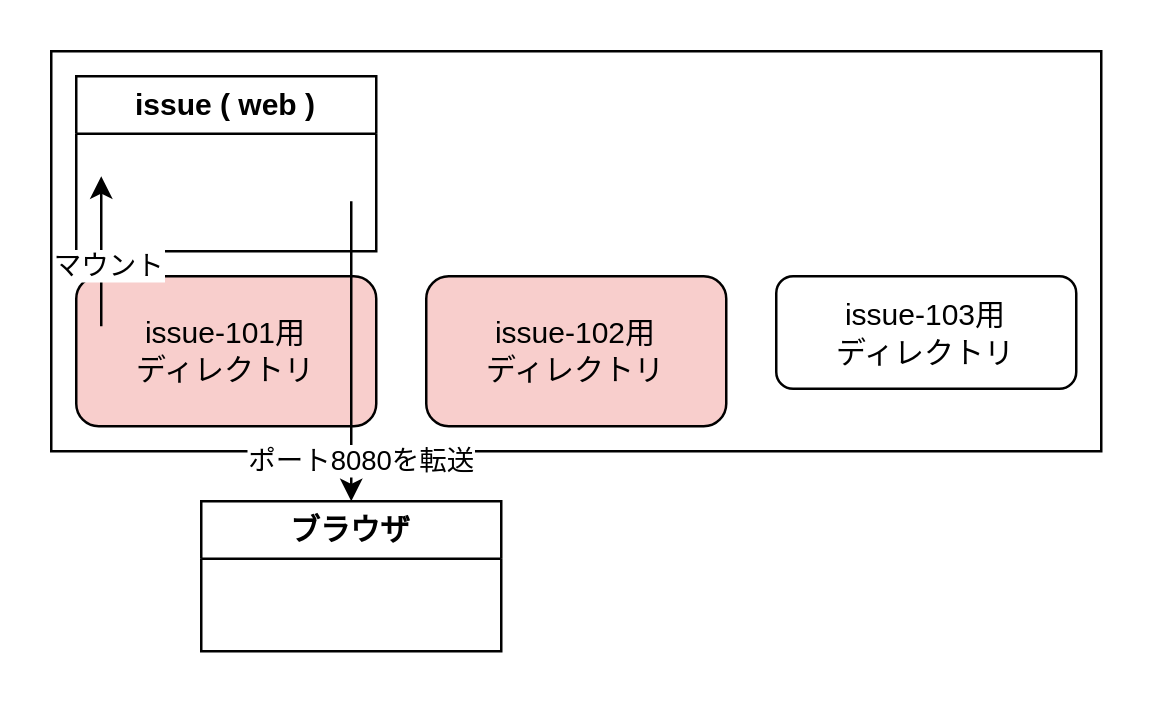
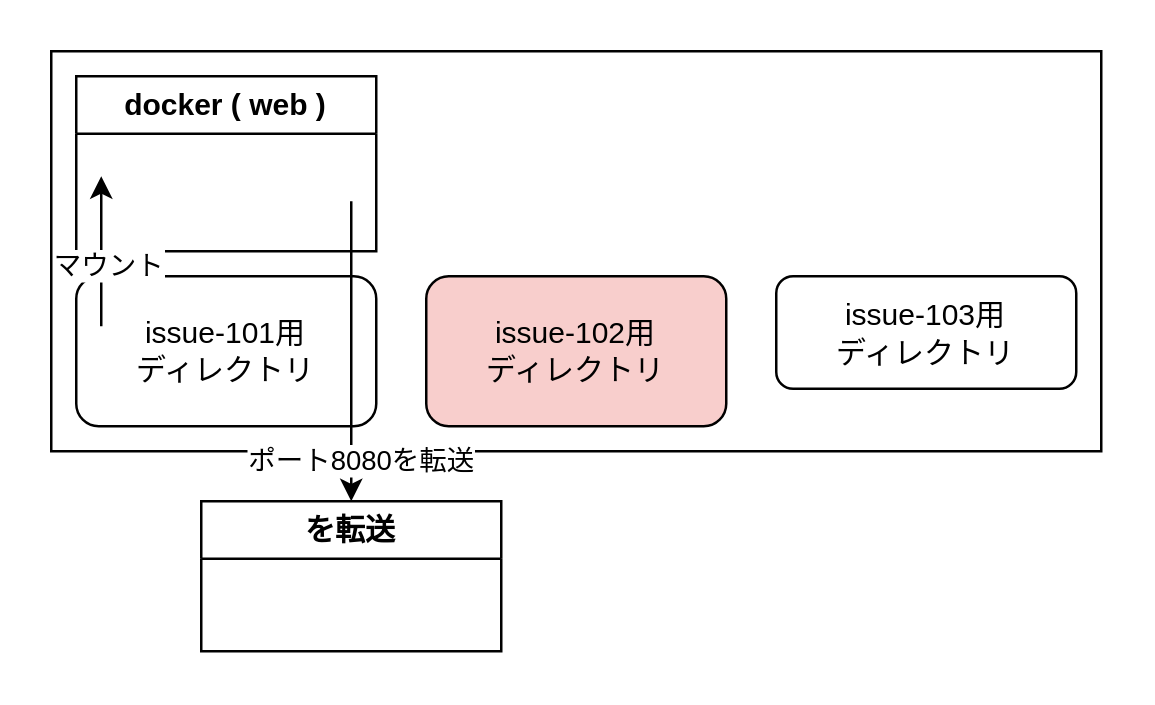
- <mxCell id="6" value="issue ( web )" style="swimlane;whiteSpace=wrap;html=1;" vertex="1" parent="1"><mxGeometry x="30" y="30" width="120" height="70" as="geometry" /></mxCell>
+ <mxCell id="6" value="docker ( web )" style="swimlane;whiteSpace=wrap;html=1;" vertex="1" parent="1"><mxGeometry x="30" y="30" width="120" height="70" as="geometry" /></mxCell>
- <mxCell id="3" value="&lt;font face=&quot;Helvetica&quot;&gt;issue-101用&lt;/font&gt;&lt;div&gt;&lt;font face=&quot;Helvetica&quot;&gt;ディレクトリ&lt;/font&gt;&lt;/div&gt;" style="rounded=1;whiteSpace=wrap;html=1;fillColor=#f8cecc;" vertex="1" parent="1"><mxGeometry x="30" y="110" width="120" height="60" as="geometry" /></mxCell>
+ <mxCell id="3" value="&lt;font face=&quot;Helvetica&quot;&gt;issue-101用&lt;/font&gt;&lt;div&gt;&lt;font face=&quot;Helvetica&quot;&gt;ディレクトリ&lt;/font&gt;&lt;/div&gt;" style="rounded=1;whiteSpace=wrap;html=1;" vertex="1" parent="1"><mxGeometry x="30" y="110" width="120" height="60" as="geometry" /></mxCell>
- <mxCell id="11" value="ブラウザ" style="swimlane;whiteSpace=wrap;html=1;" vertex="1" parent="1"><mxGeometry x="80" y="200" width="120" height="60" as="geometry" /></mxCell>
+ <mxCell id="11" value="を転送" style="swimlane;whiteSpace=wrap;html=1;" vertex="1" parent="1"><mxGeometry x="80" y="200" width="120" height="60" as="geometry" /></mxCell>
